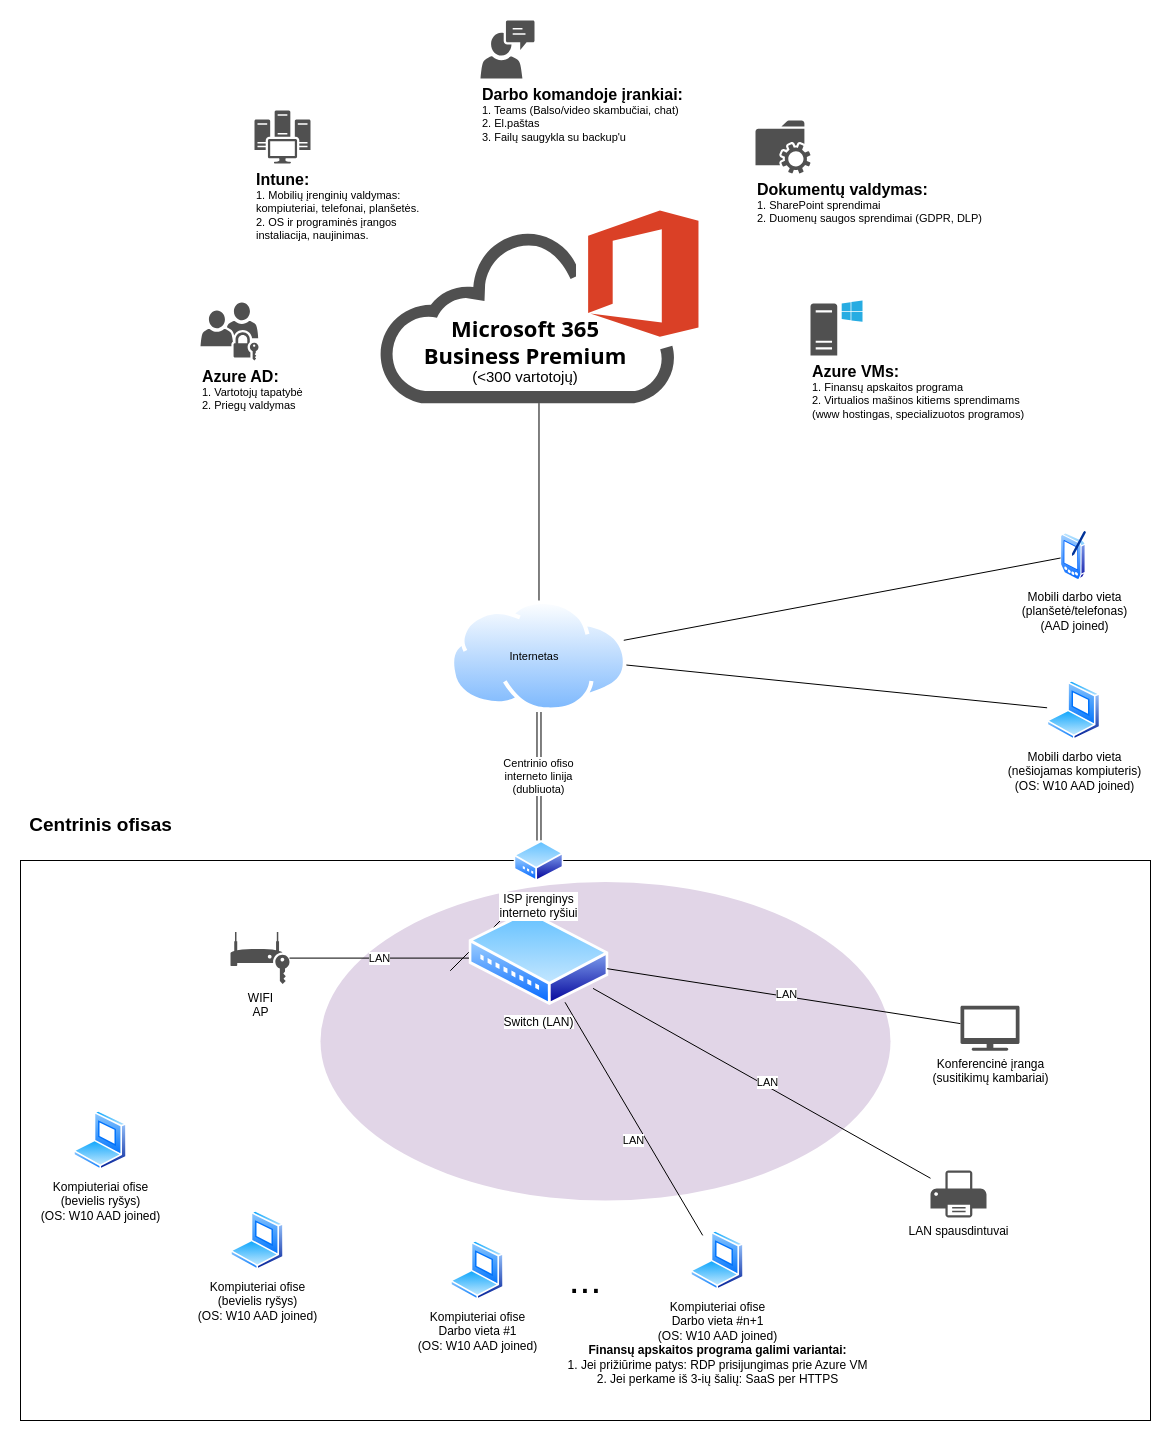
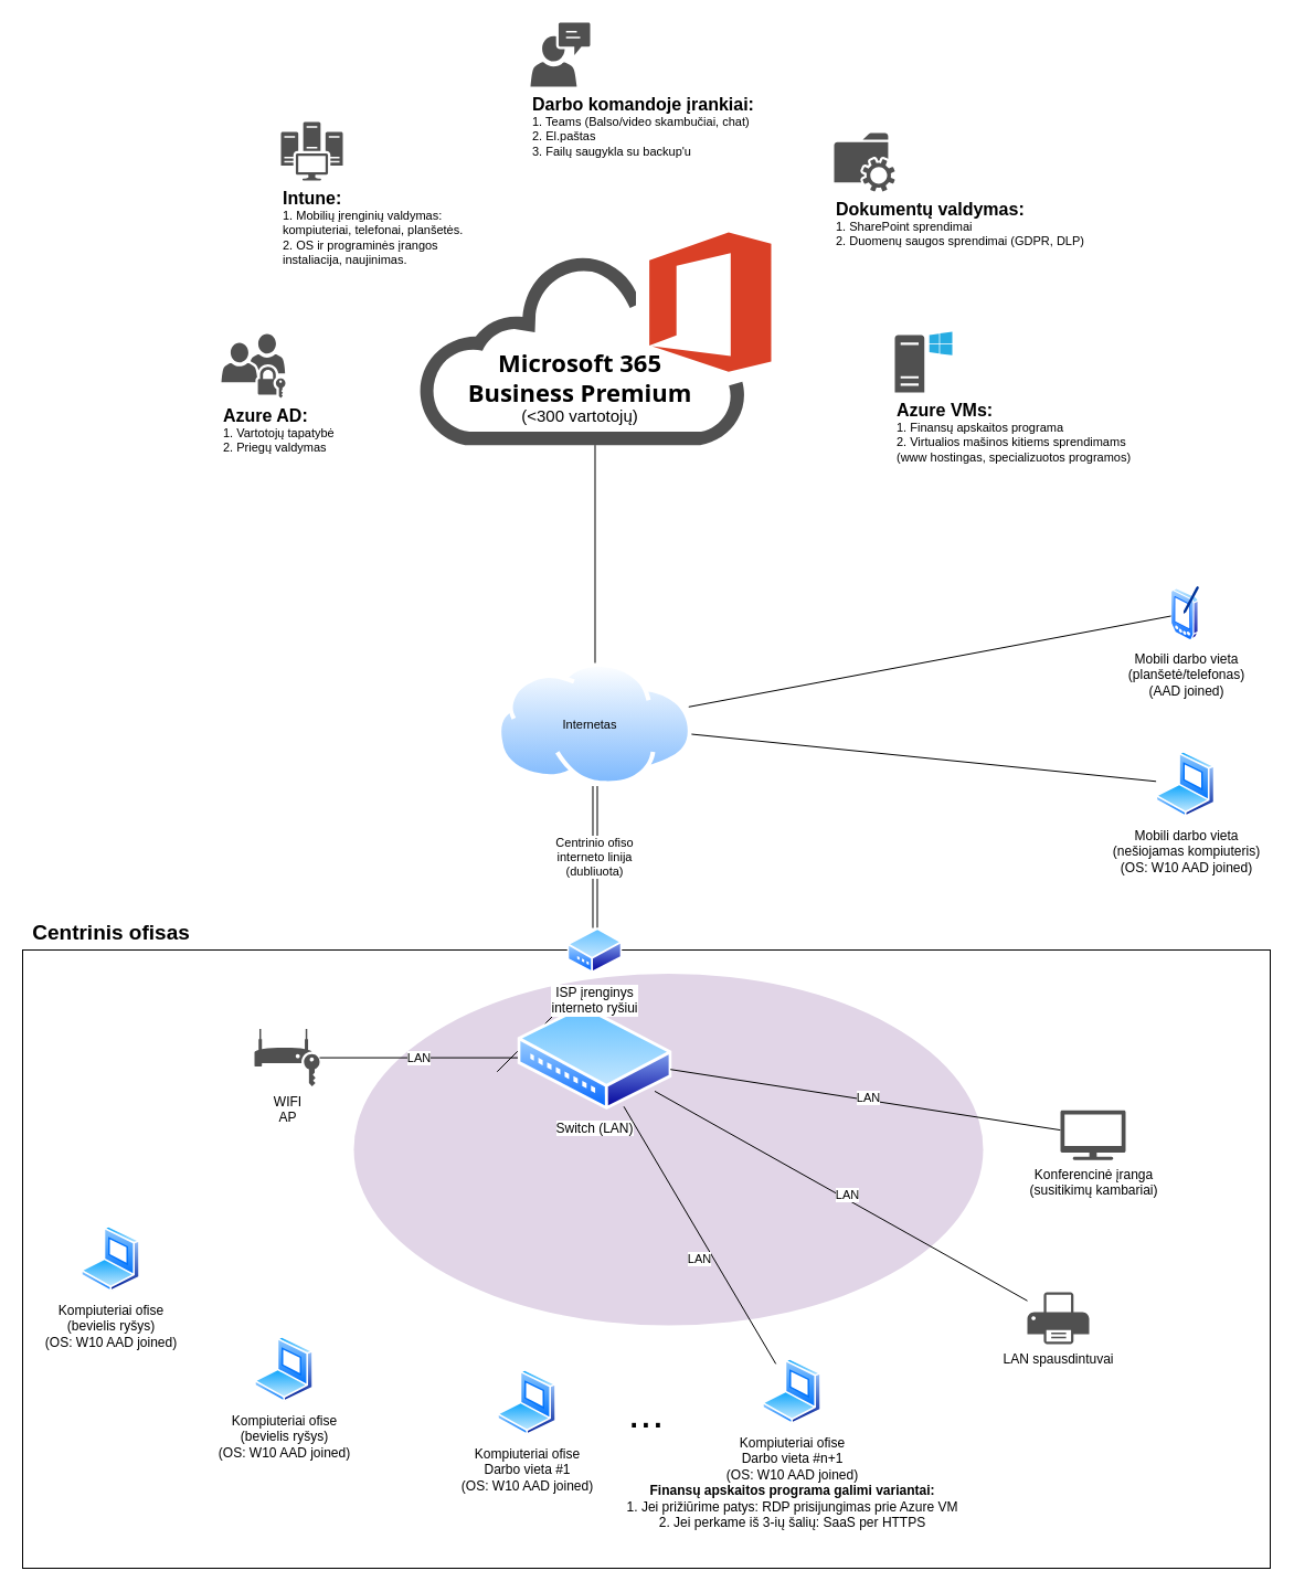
- <mxCell id="21" value="Centrinis ofisas" style="text;html=1;align=center;verticalAlign=middle;resizable=0;points=[];autosize=1;fontSize=19;fontStyle=1" vertex="1" parent="1"><mxGeometry x="20" y="810" width="160" height="30" as="geometry" /></mxCell>
+ <mxCell id="21" value="Centrinis ofisas" style="text;html=1;align=center;verticalAlign=middle;resizable=0;points=[];autosize=1;fontSize=19;fontStyle=1" vertex="1" parent="1"><mxGeometry x="20" y="830" width="160" height="30" as="geometry" /></mxCell>
